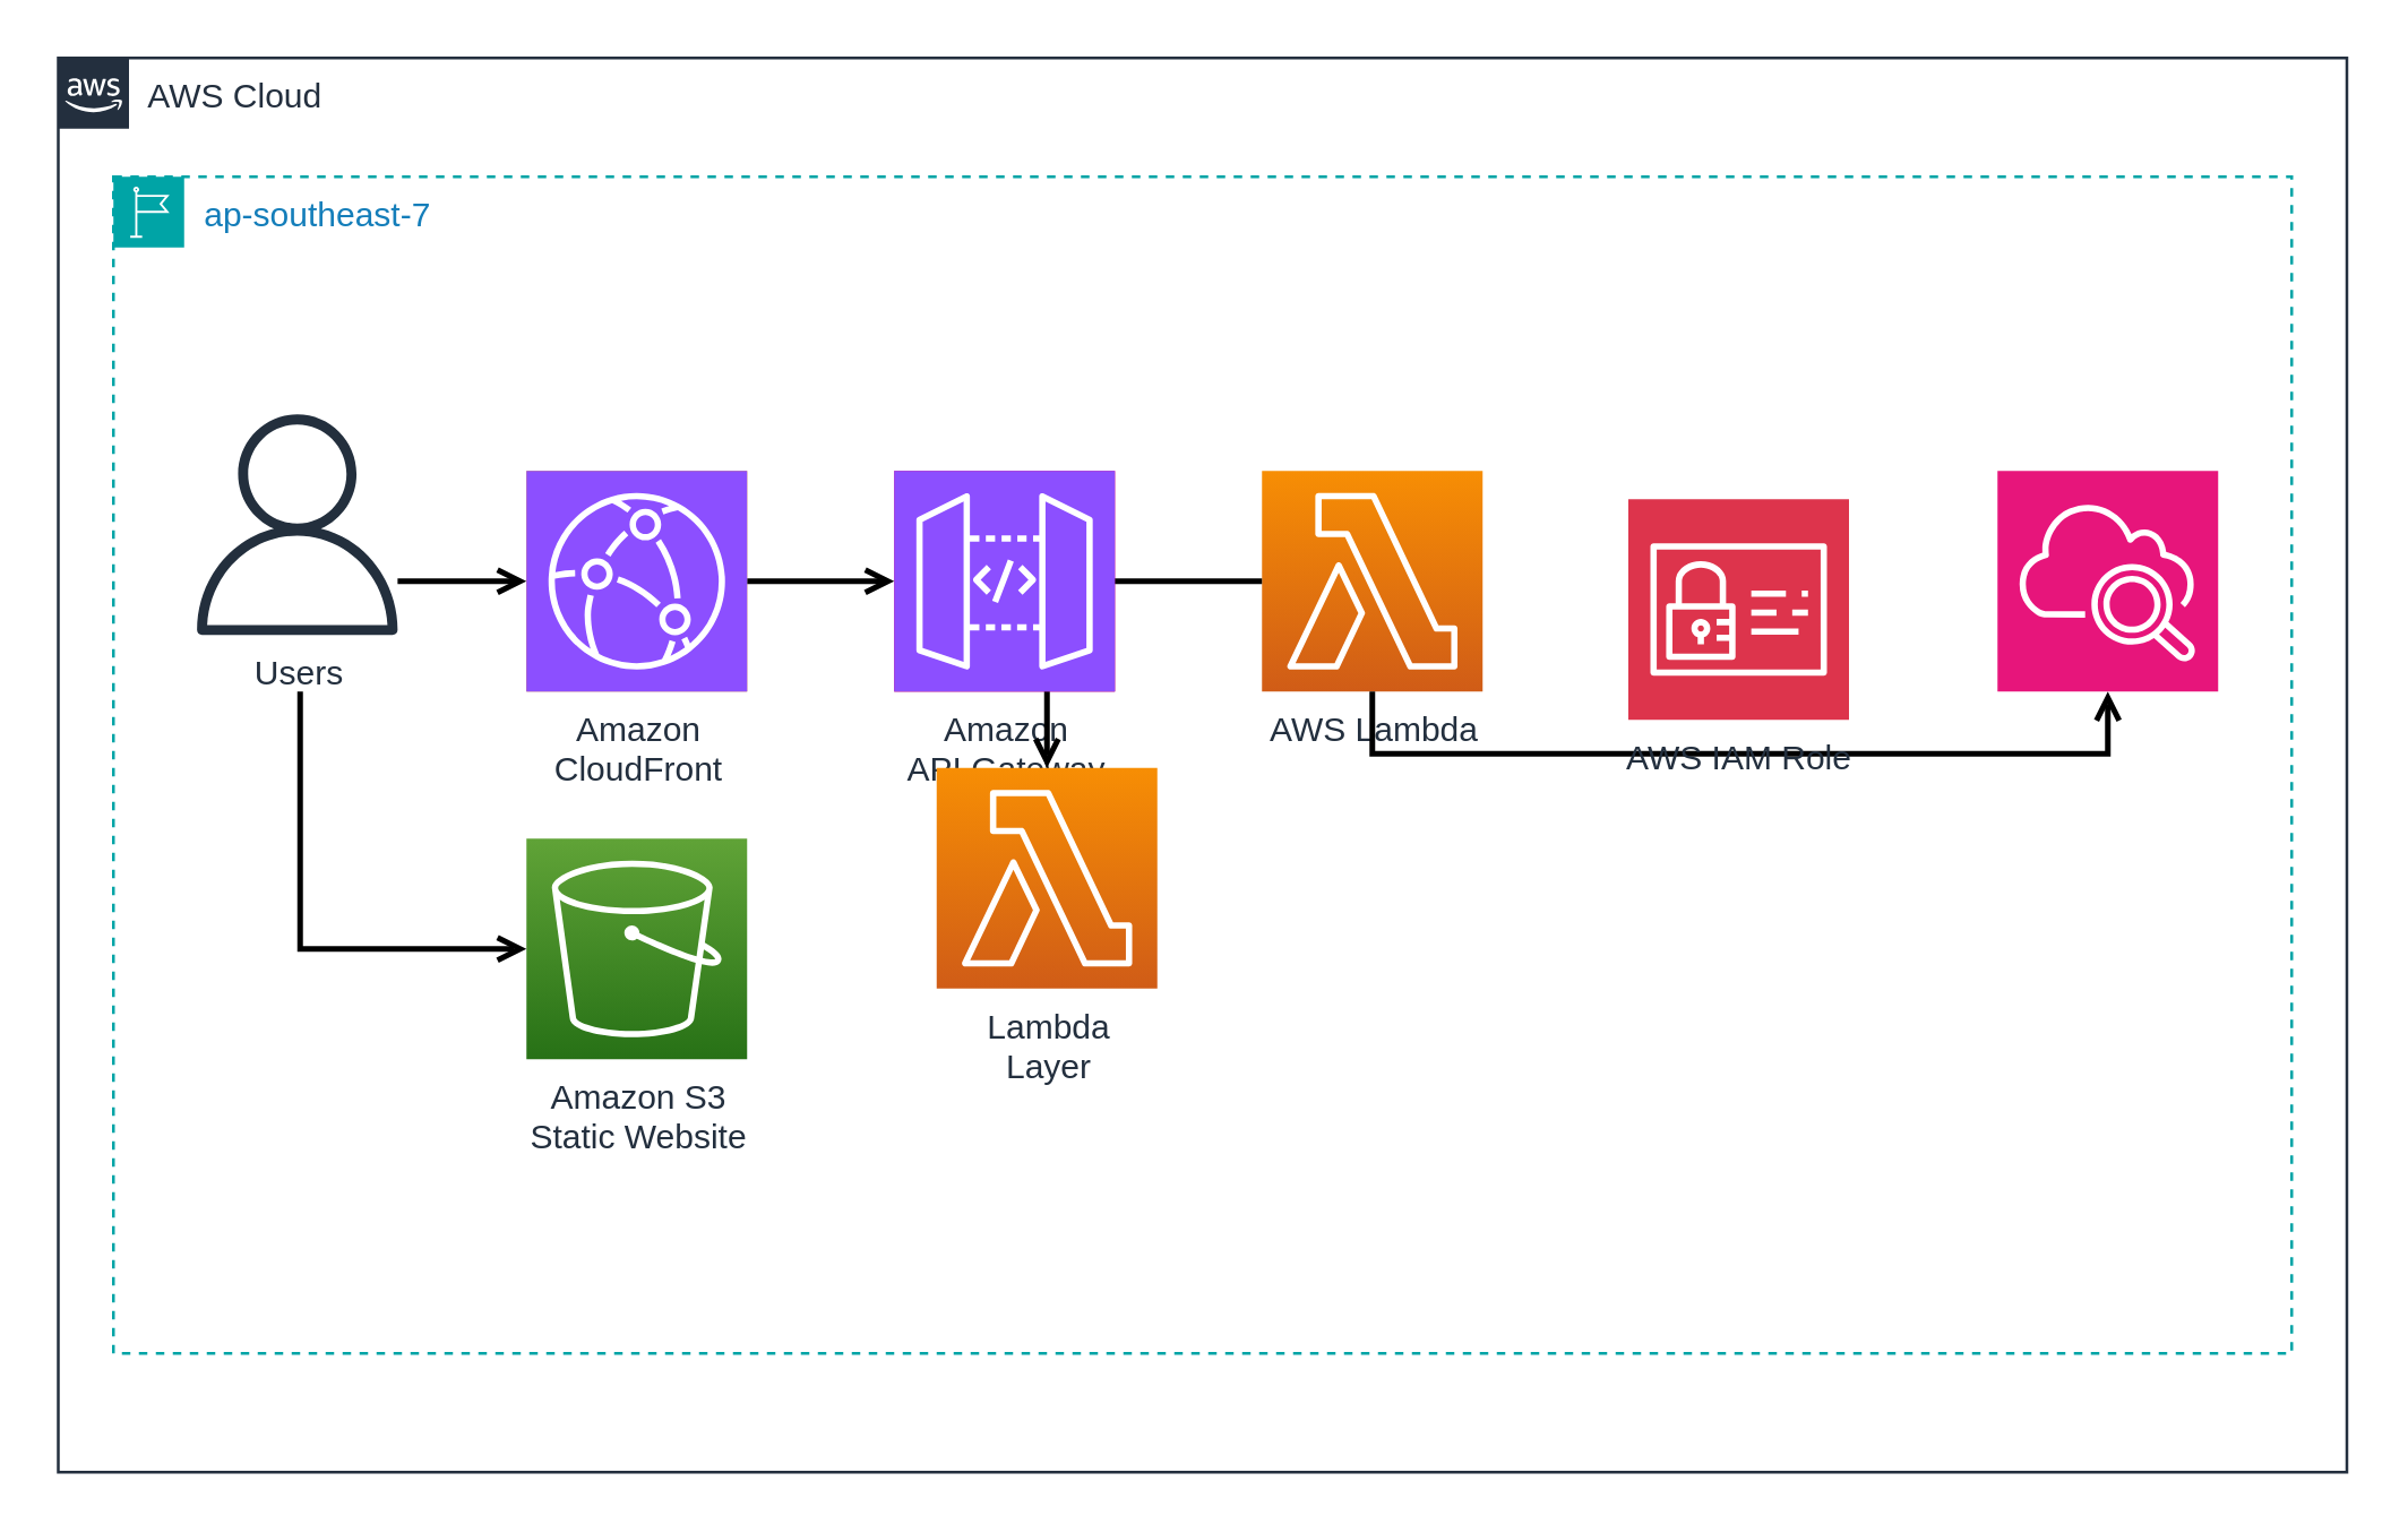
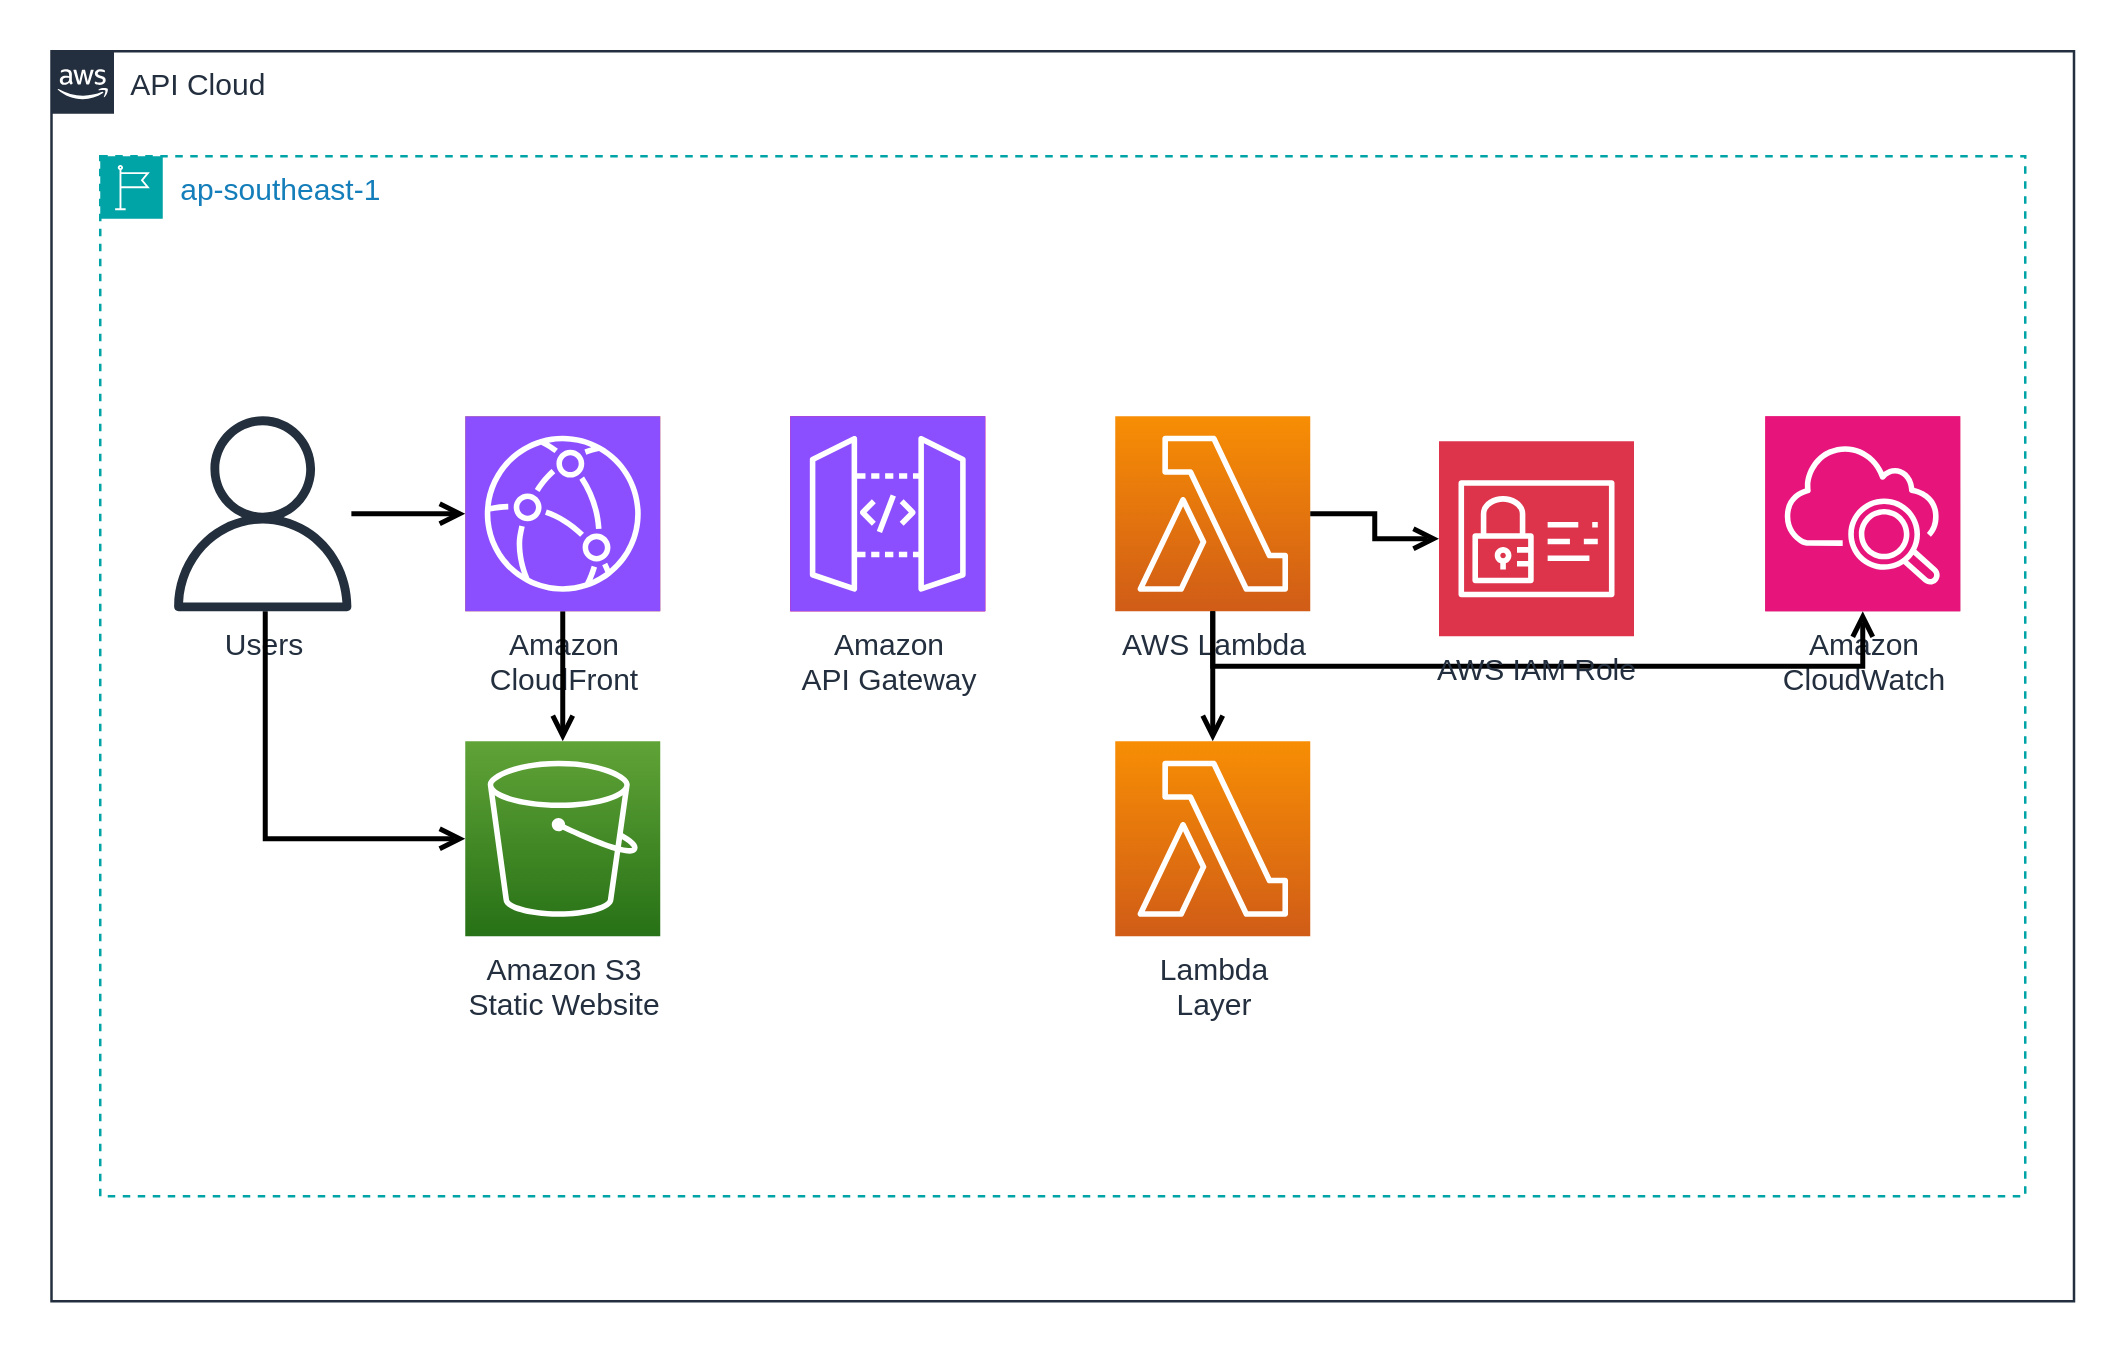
- <mxCell id="2" value="AWS Cloud" style="points=[[0,0],[0.25,0],[0.5,0],[0.75,0],[1,0],[1,0.25],[1,0.5],[1,0.75],[1,1],[0.75,1],[0.5,1],[0.25,1],[0,1],[0,0.75],[0,0.5],[0,0.25]];outlineConnect=0;gradientColor=none;html=1;whiteSpace=wrap;fontSize=12;fontStyle=0;shape=mxgraph.aws4.group;grIcon=mxgraph.aws4.group_aws_cloud_alt;strokeColor=#232F3E;fillColor=none;verticalAlign=top;align=left;spacingLeft=30;fontColor=#232F3E;dashed=0;labelBackgroundColor=#ffffff;container=1;pointerEvents=0;collapsible=0;recursiveResize=0;" parent="1" vertex="1"><mxGeometry x="20" y="20" width="809" height="500" as="geometry" /></mxCell>
+ <mxCell id="2" value="API Cloud" style="points=[[0,0],[0.25,0],[0.5,0],[0.75,0],[1,0],[1,0.25],[1,0.5],[1,0.75],[1,1],[0.75,1],[0.5,1],[0.25,1],[0,1],[0,0.75],[0,0.5],[0,0.25]];outlineConnect=0;gradientColor=none;html=1;whiteSpace=wrap;fontSize=12;fontStyle=0;shape=mxgraph.aws4.group;grIcon=mxgraph.aws4.group_aws_cloud_alt;strokeColor=#232F3E;fillColor=none;verticalAlign=top;align=left;spacingLeft=30;fontColor=#232F3E;dashed=0;labelBackgroundColor=#ffffff;container=1;pointerEvents=0;collapsible=0;recursiveResize=0;" parent="1" vertex="1"><mxGeometry x="20" y="20" width="809" height="500" as="geometry" /></mxCell>
- <mxCell id="3" value="ap-southeast-7" style="points=[[0,0],[0.25,0],[0.5,0],[0.75,0],[1,0],[1,0.25],[1,0.5],[1,0.75],[1,1],[0.75,1],[0.5,1],[0.25,1],[0,1],[0,0.75],[0,0.5],[0,0.25]];outlineConnect=0;gradientColor=none;html=1;whiteSpace=wrap;fontSize=12;fontStyle=0;container=1;pointerEvents=0;collapsible=0;recursiveResize=0;shape=mxgraph.aws4.group;grIcon=mxgraph.aws4.group_region;strokeColor=#00A4A6;fillColor=none;verticalAlign=top;align=left;spacingLeft=30;fontColor=#147EBA;dashed=1;" vertex="1" parent="2"><mxGeometry x="19.5" y="42" width="770" height="416" as="geometry" /></mxCell>
+ <mxCell id="3" value="ap-southeast-1" style="points=[[0,0],[0.25,0],[0.5,0],[0.75,0],[1,0],[1,0.25],[1,0.5],[1,0.75],[1,1],[0.75,1],[0.5,1],[0.25,1],[0,1],[0,0.75],[0,0.5],[0,0.25]];outlineConnect=0;gradientColor=none;html=1;whiteSpace=wrap;fontSize=12;fontStyle=0;container=1;pointerEvents=0;collapsible=0;recursiveResize=0;shape=mxgraph.aws4.group;grIcon=mxgraph.aws4.group_region;strokeColor=#00A4A6;fillColor=none;verticalAlign=top;align=left;spacingLeft=30;fontColor=#147EBA;dashed=1;" vertex="1" parent="2"><mxGeometry x="19.5" y="42" width="770" height="416" as="geometry" /></mxCell>
- <mxCell id="14" value="Users" style="sketch=0;outlineConnect=0;fontColor=#232F3E;gradientColor=none;fillColor=#232F3D;strokeColor=none;dashed=0;verticalLabelPosition=bottom;verticalAlign=top;align=center;html=1;fontSize=12;fontStyle=0;aspect=fixed;pointerEvents=1;shape=mxgraph.aws4.user;labelBackgroundColor=#ffffff;" parent="3" vertex="1"><mxGeometry x="26" y="84" width="78" height="78" as="geometry" /></mxCell>
+ <mxCell id="14" value="Users" style="sketch=0;outlineConnect=0;fontColor=#232F3E;gradientColor=none;fillColor=#232F3D;strokeColor=none;dashed=0;verticalLabelPosition=bottom;verticalAlign=top;align=center;html=1;fontSize=12;fontStyle=0;aspect=fixed;pointerEvents=1;shape=mxgraph.aws4.user;labelBackgroundColor=#ffffff;" parent="3" vertex="1"><mxGeometry x="26" y="104" width="78" height="78" as="geometry" /></mxCell>
- <mxCell id="10" value="" style="edgeStyle=orthogonalEdgeStyle;rounded=0;orthogonalLoop=1;jettySize=auto;html=1;endArrow=open;endFill=0;strokeWidth=2;" parent="3" source="4" target="5" edge="1"><mxGeometry relative="1" as="geometry" /></mxCell>
+ <mxCell id="10" value="" style="edgeStyle=orthogonalEdgeStyle;rounded=0;orthogonalLoop=1;jettySize=auto;html=1;endArrow=open;endFill=0;strokeWidth=2;" parent="3" source="4" target="8" edge="1"><mxGeometry relative="1" as="geometry" /></mxCell>
+ <mxCell id="11" value="" style="edgeStyle=orthogonalEdgeStyle;rounded=0;orthogonalLoop=1;jettySize=auto;html=1;endArrow=open;endFill=0;strokeWidth=2;" parent="3" source="6" target="20" edge="1"><mxGeometry relative="1" as="geometry"><mxPoint x="540.5" y="144" as="targetPoint" /><Array as="points" /></mxGeometry></mxCell>
+ <mxCell id="7" value="Amazon&lt;br&gt;CloudWatch" style="sketch=0;points=[[0,0,0],[0.25,0,0],[0.5,0,0],[0.75,0,0],[1,0,0],[0,1,0],[0.25,1,0],[0.5,1,0],[0.75,1,0],[1,1,0],[0,0.25,0],[0,0.5,0],[0,0.75,0],[1,0.25,0],[1,0.5,0],[1,0.75,0]];outlineConnect=0;fontColor=#232F3E;gradientColor=#F34482;gradientDirection=north;fillColor=#BC1356;strokeColor=#ffffff;dashed=0;verticalLabelPosition=bottom;verticalAlign=top;align=center;html=1;fontSize=12;fontStyle=0;aspect=fixed;shape=mxgraph.aws4.resourceIcon;resIcon=mxgraph.aws4.cloudwatch;labelBackgroundColor=#ffffff;" parent="3" vertex="1"><mxGeometry x="666" y="104" width="78" height="78" as="geometry" /></mxCell>
- <mxCell id="9" value="Lambda&lt;br&gt;Layer" style="sketch=0;points=[[0,0,0],[0.25,0,0],[0.5,0,0],[0.75,0,0],[1,0,0],[0,1,0],[0.25,1,0],[0.5,1,0],[0.75,1,0],[1,1,0],[0,0.25,0],[0,0.5,0],[0,0.75,0],[1,0.25,0],[1,0.5,0],[1,0.75,0]];outlineConnect=0;fontColor=#232F3E;gradientColor=#F78E04;gradientDirection=north;fillColor=#D05C17;strokeColor=#ffffff;dashed=0;verticalLabelPosition=bottom;verticalAlign=top;align=center;html=1;fontSize=12;fontStyle=0;aspect=fixed;shape=mxgraph.aws4.resourceIcon;resIcon=mxgraph.aws4.lambda;labelBackgroundColor=#ffffff;" parent="3" vertex="1"><mxGeometry x="291" y="209" width="78" height="78" as="geometry" /></mxCell>
+ <mxCell id="9" value="Lambda&lt;br&gt;Layer" style="sketch=0;points=[[0,0,0],[0.25,0,0],[0.5,0,0],[0.75,0,0],[1,0,0],[0,1,0],[0.25,1,0],[0.5,1,0],[0.75,1,0],[1,1,0],[0,0.25,0],[0,0.5,0],[0,0.75,0],[1,0.25,0],[1,0.5,0],[1,0.75,0]];outlineConnect=0;fontColor=#232F3E;gradientColor=#F78E04;gradientDirection=north;fillColor=#D05C17;strokeColor=#ffffff;dashed=0;verticalLabelPosition=bottom;verticalAlign=top;align=center;html=1;fontSize=12;fontStyle=0;aspect=fixed;shape=mxgraph.aws4.resourceIcon;resIcon=mxgraph.aws4.lambda;labelBackgroundColor=#ffffff;" parent="3" vertex="1"><mxGeometry x="406" y="234" width="78" height="78" as="geometry" /></mxCell>
